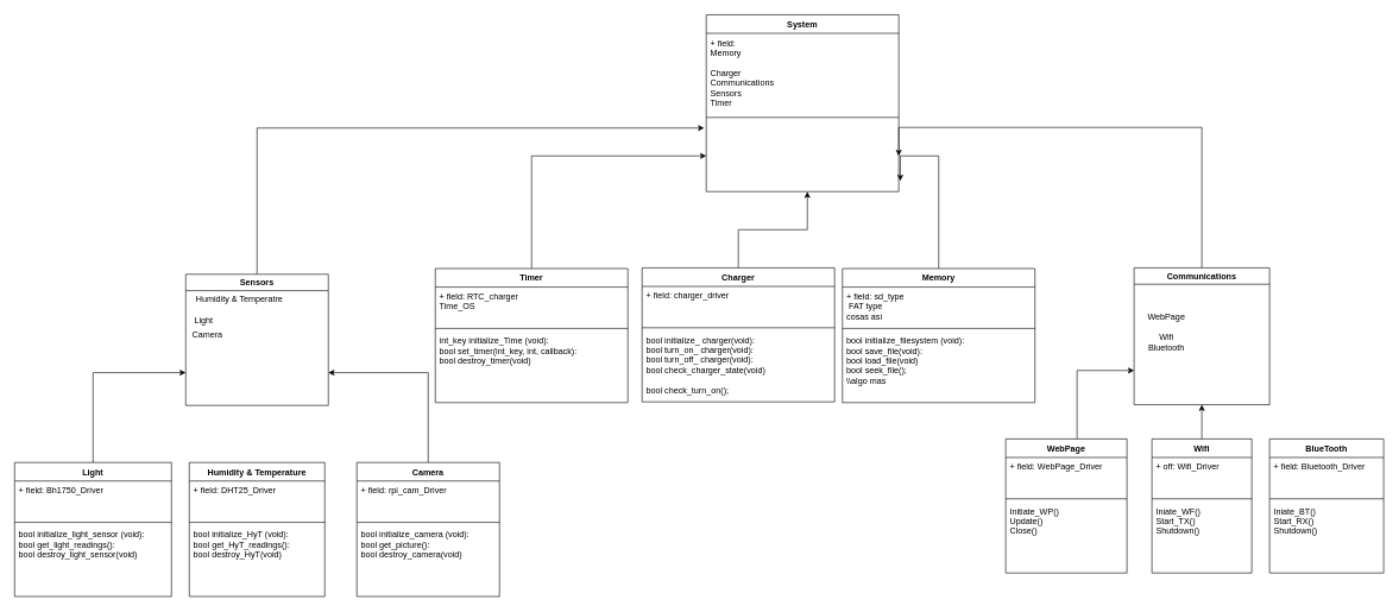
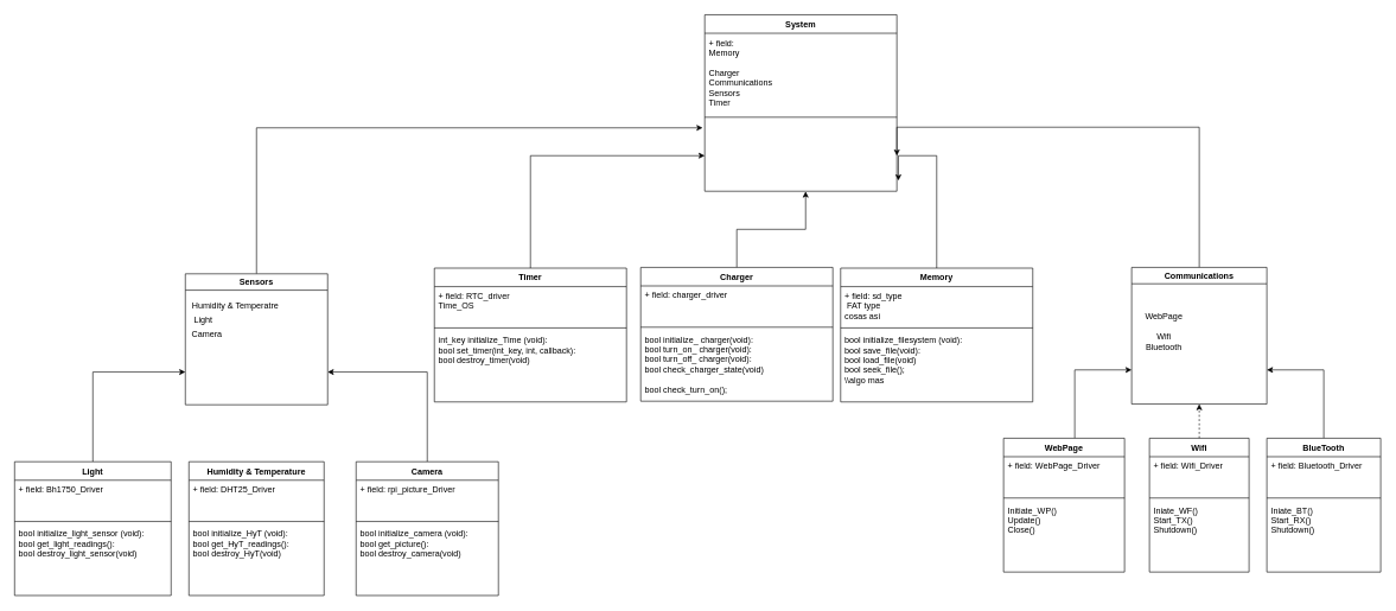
- <mxCell id="27" value="+ field: RTC_charger&#10;Time_OS" style="text;strokeColor=none;fillColor=none;align=left;verticalAlign=top;spacingLeft=4;spacingRight=4;overflow=hidden;rotatable=0;points=[[0,0.5],[1,0.5]];portConstraint=eastwest;" parent="26" vertex="1"><mxGeometry y="26" width="270" height="54" as="geometry" /></mxCell>
+ <mxCell id="27" value="+ field: RTC_driver&#10;Time_OS" style="text;strokeColor=none;fillColor=none;align=left;verticalAlign=top;spacingLeft=4;spacingRight=4;overflow=hidden;rotatable=0;points=[[0,0.5],[1,0.5]];portConstraint=eastwest;" parent="26" vertex="1"><mxGeometry y="26" width="270" height="54" as="geometry" /></mxCell>
- <mxCell id="4" value="Humidity &amp;amp; Temperatre" style="text;html=1;align=center;verticalAlign=middle;resizable=0;points=[];autosize=1;strokeColor=none;" parent="3" vertex="1"><mxGeometry x="5" y="25" width="140" height="20" as="geometry" /></mxCell>
+ <mxCell id="4" value="Humidity &amp;amp; Temperatre" style="text;html=1;align=center;verticalAlign=middle;resizable=0;points=[];autosize=1;strokeColor=none;" parent="3" vertex="1"><mxGeometry y="35" width="140" height="20" as="geometry" /></mxCell>
+ <mxCell id="49" style="edgeStyle=orthogonalEdgeStyle;rounded=0;orthogonalLoop=1;jettySize=auto;html=1;entryX=1;entryY=0.75;entryDx=0;entryDy=0;" parent="1" source="50" target="8" edge="1"><mxGeometry relative="1" as="geometry" /></mxCell>
- <mxCell id="44" style="edgeStyle=orthogonalEdgeStyle;rounded=0;orthogonalLoop=1;jettySize=auto;html=1;entryX=0.5;entryY=1;entryDx=0;entryDy=0;" parent="1" source="45" target="8" edge="1"><mxGeometry relative="1" as="geometry" /></mxCell>
+ <mxCell id="44" style="edgeStyle=orthogonalEdgeStyle;rounded=0;orthogonalLoop=1;jettySize=auto;html=1;entryX=0.5;entryY=1;entryDx=0;entryDy=0;dashed=1;" parent="1" source="45" target="8" edge="1"><mxGeometry relative="1" as="geometry" /></mxCell>
- <mxCell id="46" value="+ off: Wifi_Driver" style="text;strokeColor=none;fillColor=none;align=left;verticalAlign=top;spacingLeft=4;spacingRight=4;overflow=hidden;rotatable=0;points=[[0,0.5],[1,0.5]];portConstraint=eastwest;fontStyle=0" parent="45" vertex="1"><mxGeometry y="26" width="140" height="54" as="geometry" /></mxCell>
+ <mxCell id="46" value="+ field: Wifi_Driver" style="text;strokeColor=none;fillColor=none;align=left;verticalAlign=top;spacingLeft=4;spacingRight=4;overflow=hidden;rotatable=0;points=[[0,0.5],[1,0.5]];portConstraint=eastwest;fontStyle=0" parent="45" vertex="1"><mxGeometry y="26" width="140" height="54" as="geometry" /></mxCell>
- <mxCell id="41" value="+ field: rpi_cam_Driver" style="text;strokeColor=none;fillColor=none;align=left;verticalAlign=top;spacingLeft=4;spacingRight=4;overflow=hidden;rotatable=0;points=[[0,0.5],[1,0.5]];portConstraint=eastwest;fontStyle=0" parent="40" vertex="1"><mxGeometry y="26" width="200" height="54" as="geometry" /></mxCell>
+ <mxCell id="41" value="+ field: rpi_picture_Driver" style="text;strokeColor=none;fillColor=none;align=left;verticalAlign=top;spacingLeft=4;spacingRight=4;overflow=hidden;rotatable=0;points=[[0,0.5],[1,0.5]];portConstraint=eastwest;fontStyle=0" parent="40" vertex="1"><mxGeometry y="26" width="200" height="54" as="geometry" /></mxCell>
